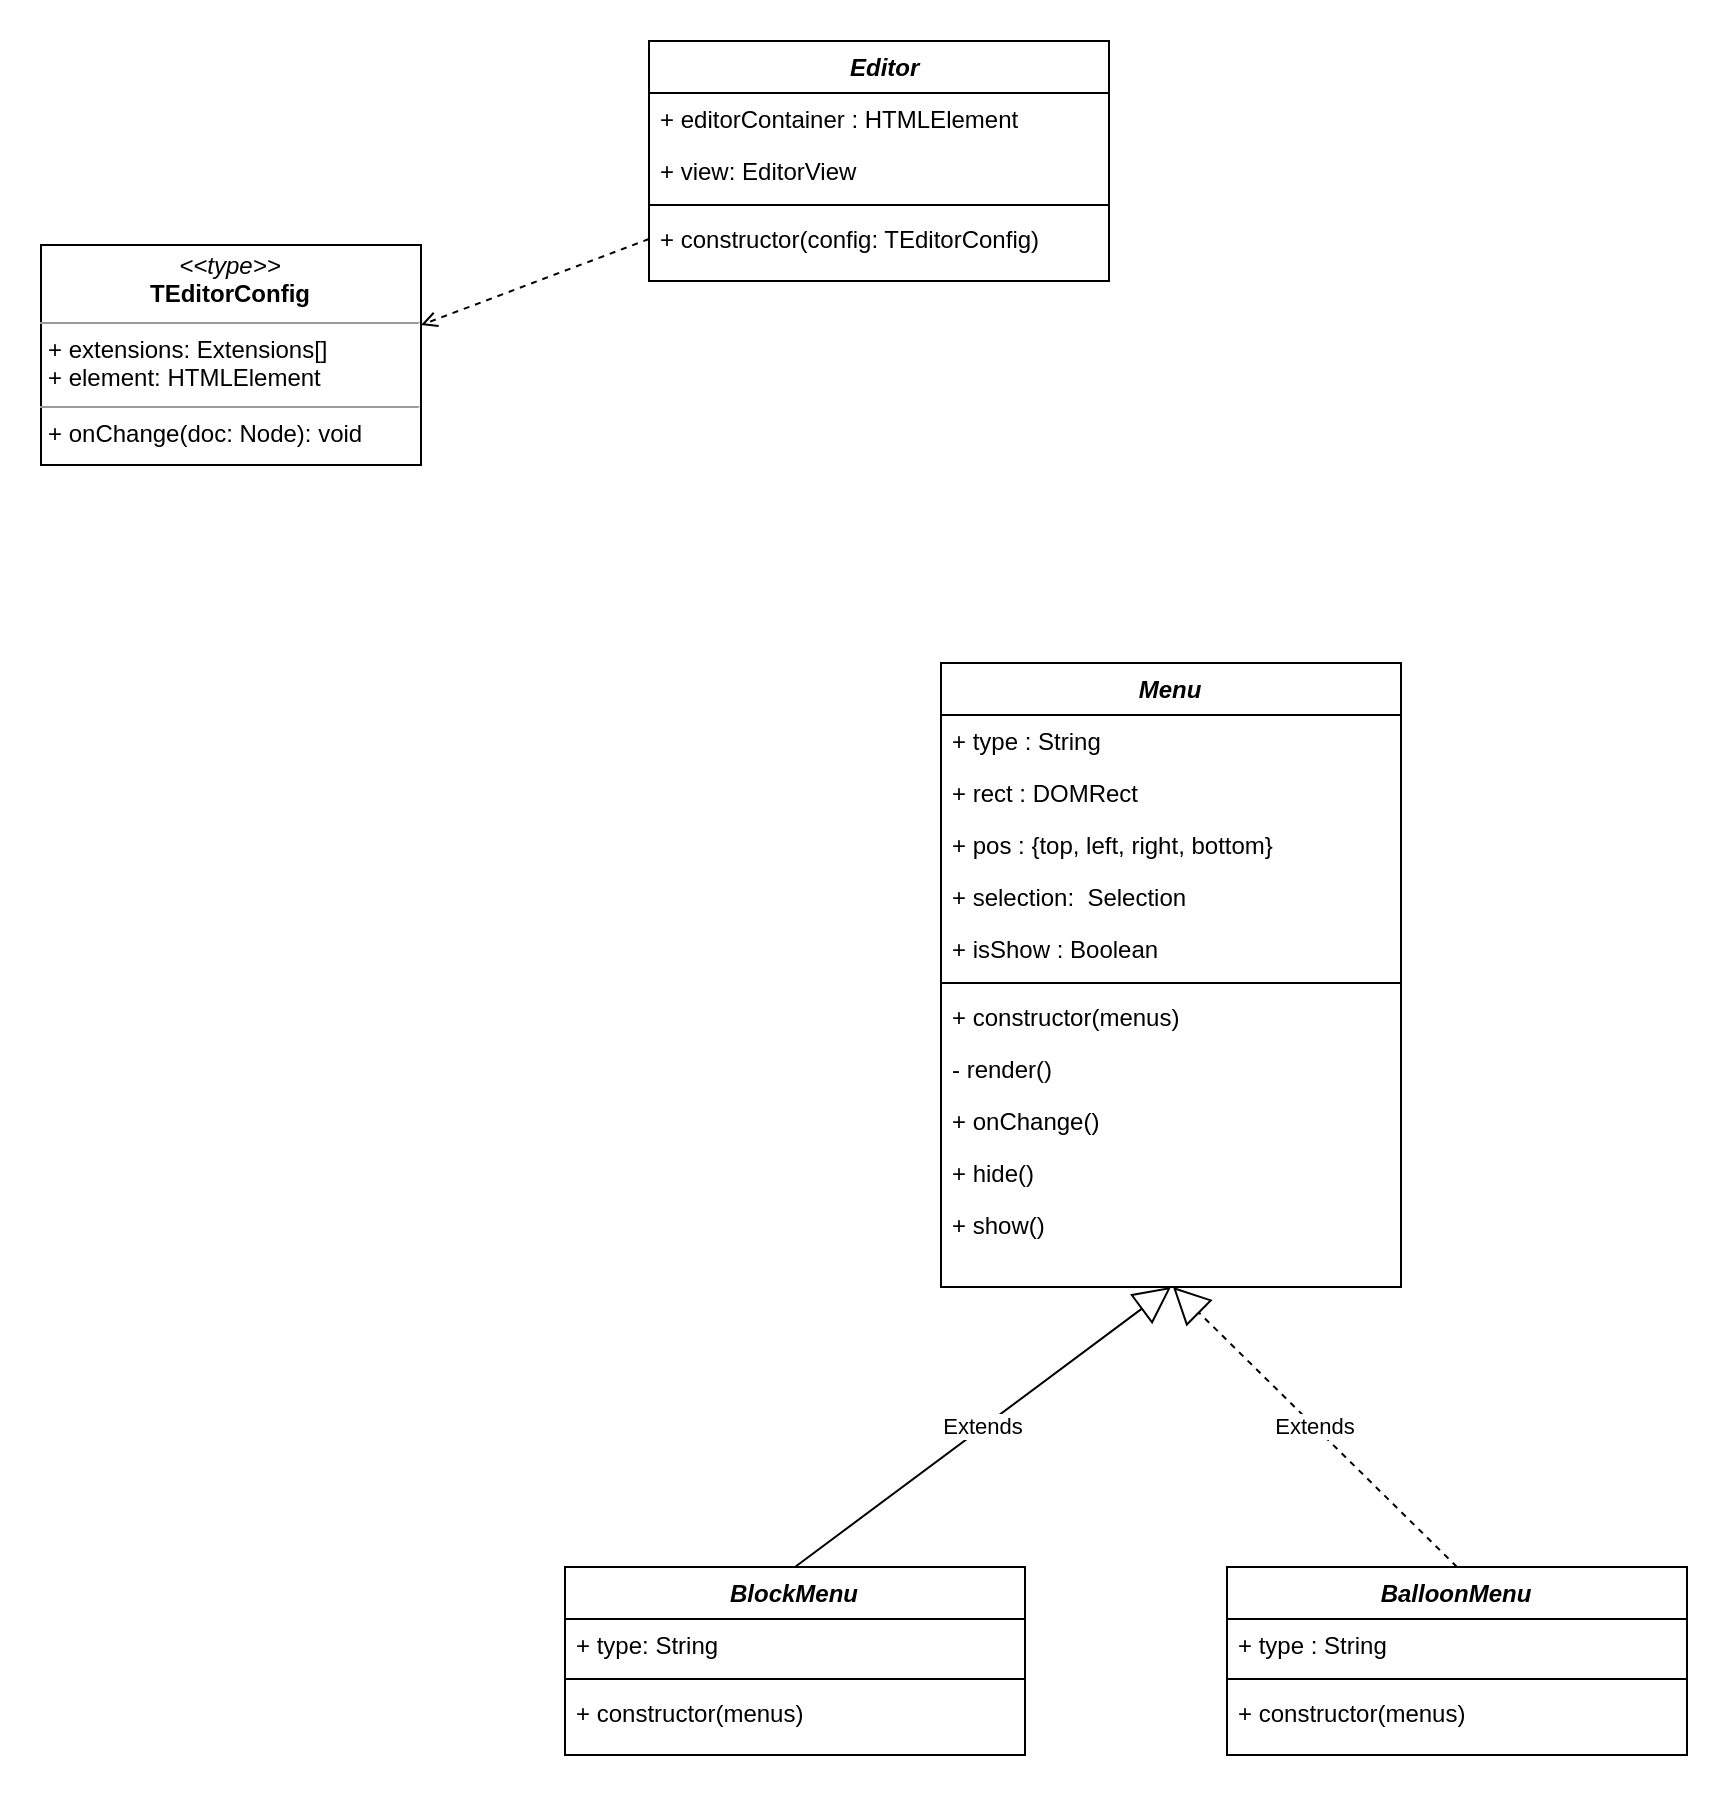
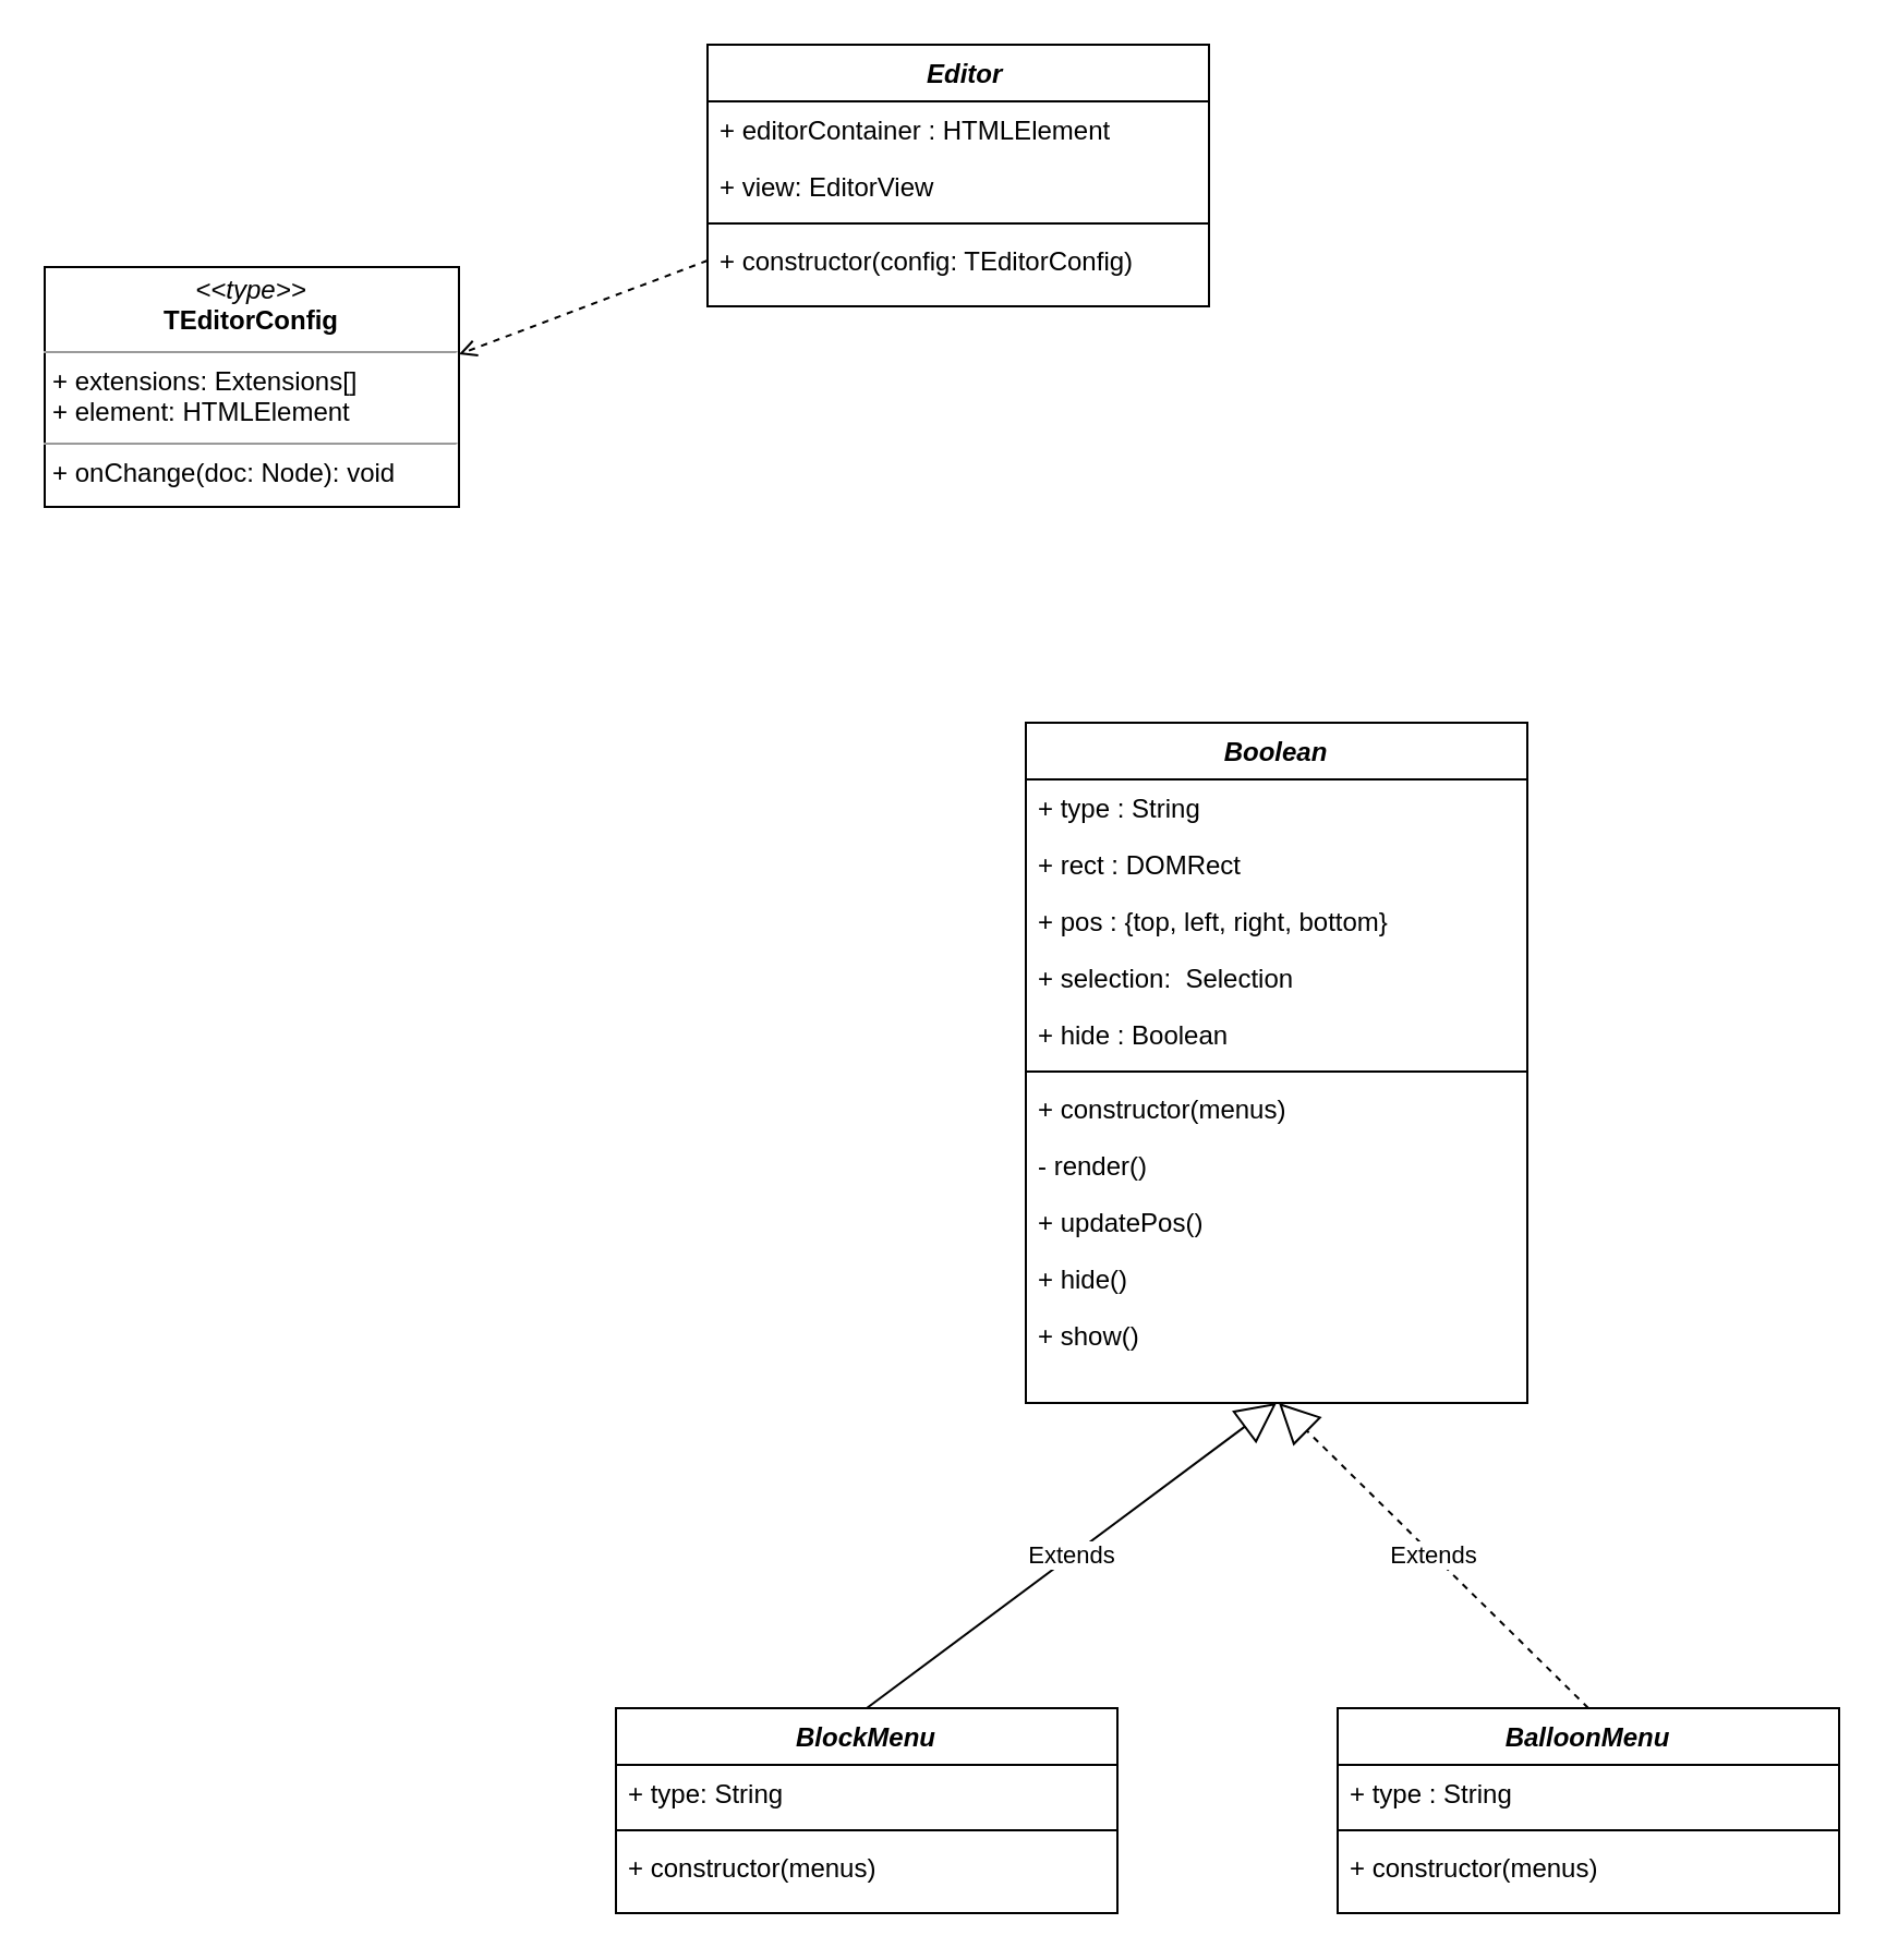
- <mxCell id="9" value="Menu" style="swimlane;fontStyle=3;align=center;verticalAlign=top;childLayout=stackLayout;horizontal=1;startSize=26;horizontalStack=0;resizeParent=1;resizeLast=0;collapsible=1;marginBottom=0;rounded=0;shadow=0;strokeWidth=1;" vertex="1" parent="1"><mxGeometry x="470" y="331" width="230" height="312" as="geometry"><mxRectangle x="30" y="150" width="160" height="26" as="alternateBounds" /></mxGeometry></mxCell>
+ <mxCell id="9" value="Boolean" style="swimlane;fontStyle=3;align=center;verticalAlign=top;childLayout=stackLayout;horizontal=1;startSize=26;horizontalStack=0;resizeParent=1;resizeLast=0;collapsible=1;marginBottom=0;rounded=0;shadow=0;strokeWidth=1;" vertex="1" parent="1"><mxGeometry x="470" y="331" width="230" height="312" as="geometry"><mxRectangle x="30" y="150" width="160" height="26" as="alternateBounds" /></mxGeometry></mxCell>
- <mxCell id="14" value="+ isShow : Boolean" style="text;align=left;verticalAlign=top;spacingLeft=4;spacingRight=4;overflow=hidden;rotatable=0;points=[[0,0.5],[1,0.5]];portConstraint=eastwest;" vertex="1" parent="9"><mxGeometry y="130" width="230" height="26" as="geometry" /></mxCell>
+ <mxCell id="14" value="+ hide : Boolean" style="text;align=left;verticalAlign=top;spacingLeft=4;spacingRight=4;overflow=hidden;rotatable=0;points=[[0,0.5],[1,0.5]];portConstraint=eastwest;" vertex="1" parent="9"><mxGeometry y="130" width="230" height="26" as="geometry" /></mxCell>
- <mxCell id="18" value="+ onChange()" style="text;align=left;verticalAlign=top;spacingLeft=4;spacingRight=4;overflow=hidden;rotatable=0;points=[[0,0.5],[1,0.5]];portConstraint=eastwest;" vertex="1" parent="9"><mxGeometry y="216" width="230" height="26" as="geometry" /></mxCell>
+ <mxCell id="18" value="+ updatePos()" style="text;align=left;verticalAlign=top;spacingLeft=4;spacingRight=4;overflow=hidden;rotatable=0;points=[[0,0.5],[1,0.5]];portConstraint=eastwest;" vertex="1" parent="9"><mxGeometry y="216" width="230" height="26" as="geometry" /></mxCell>
